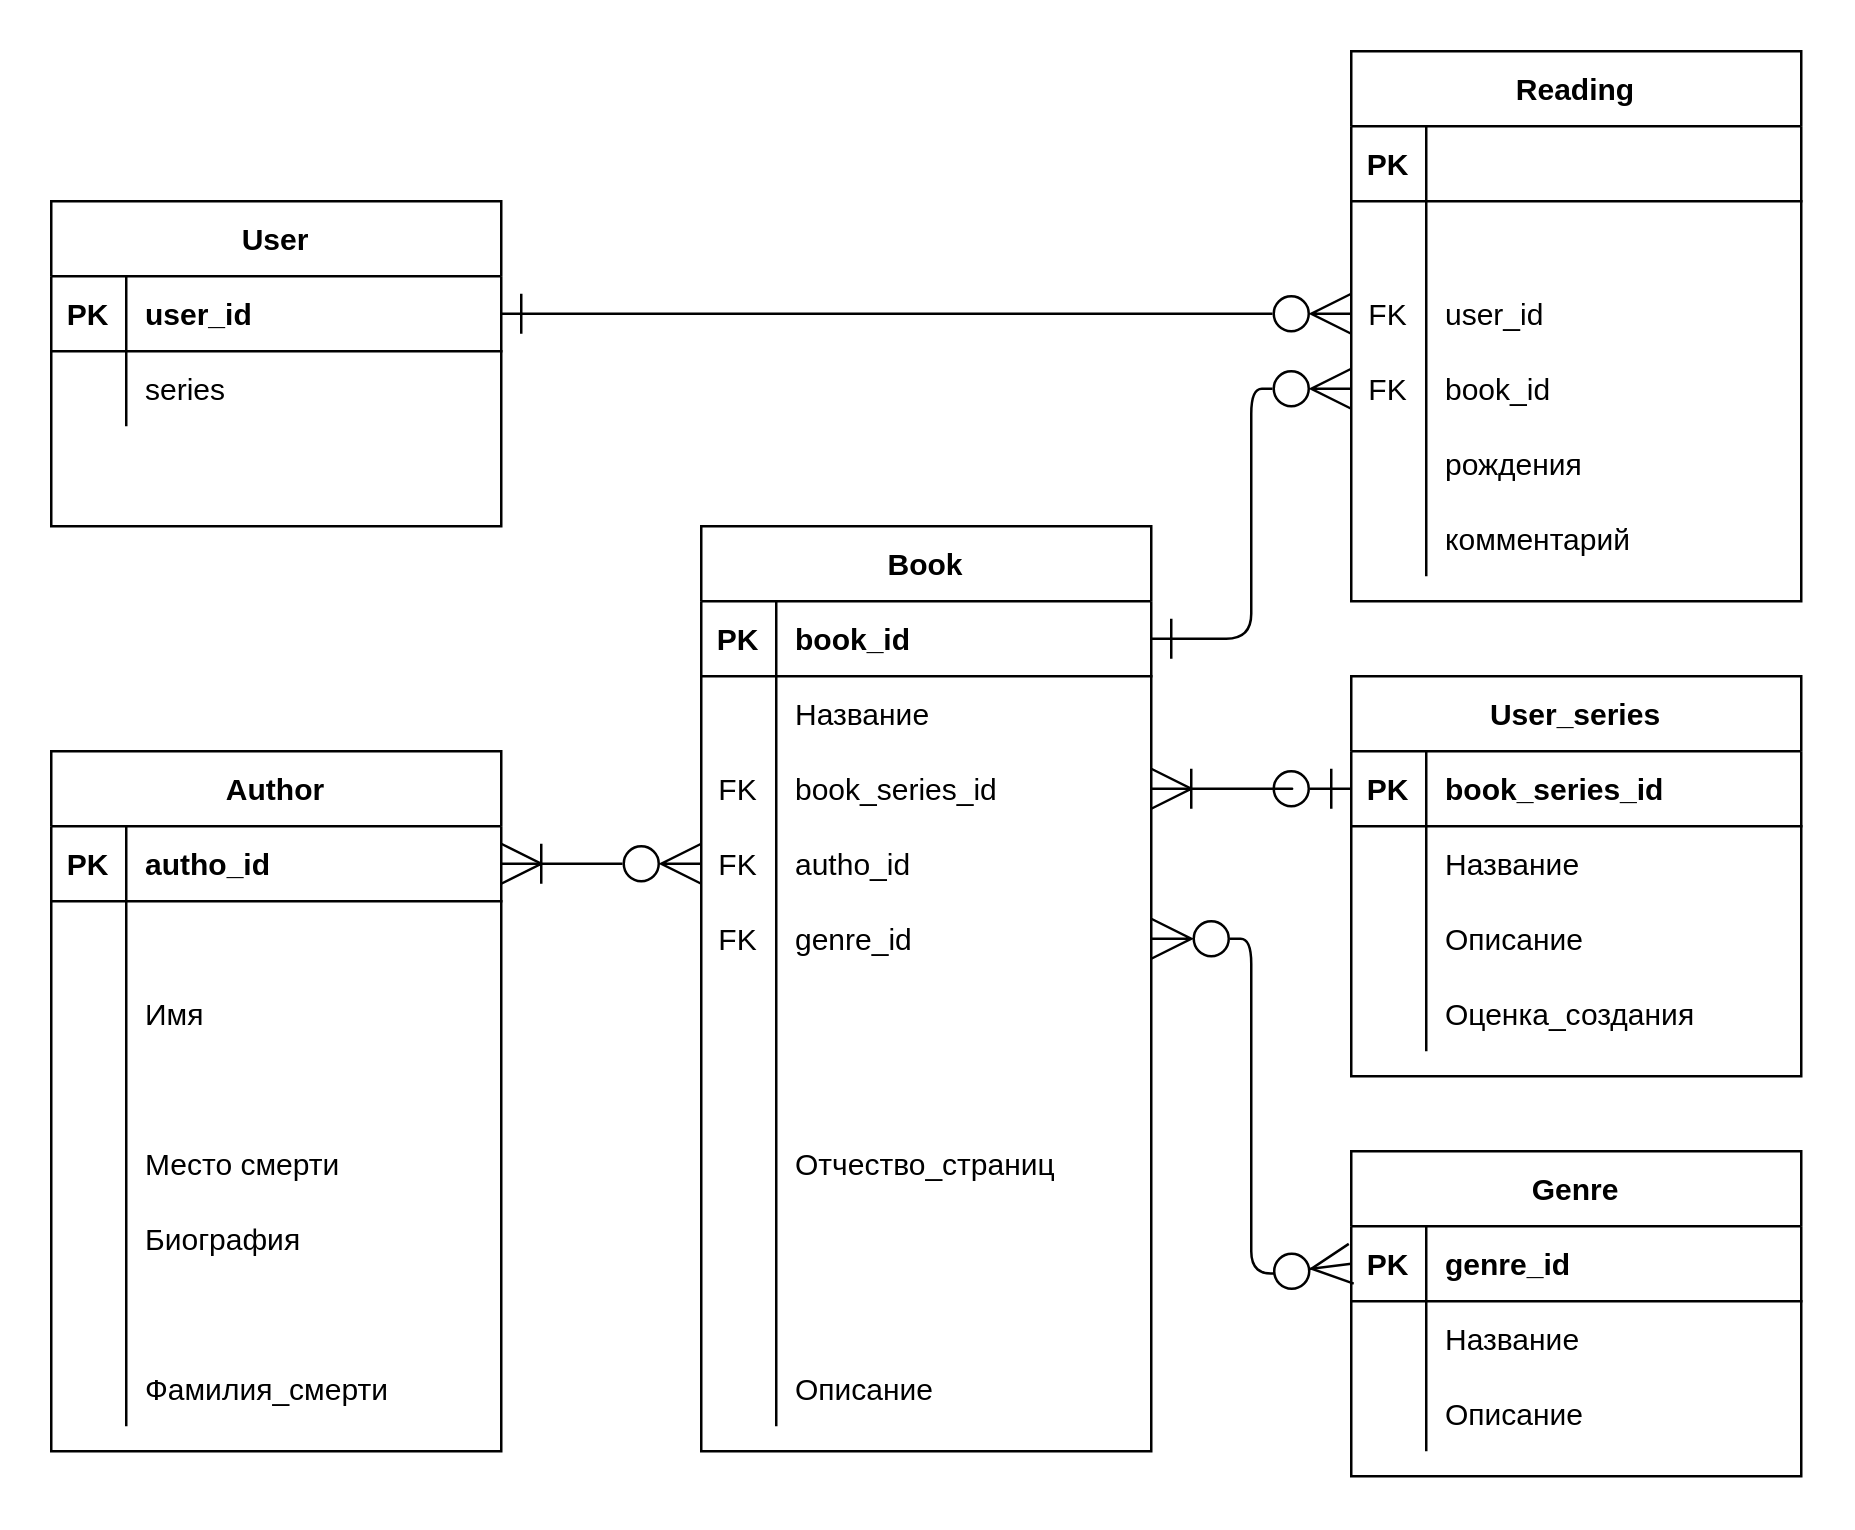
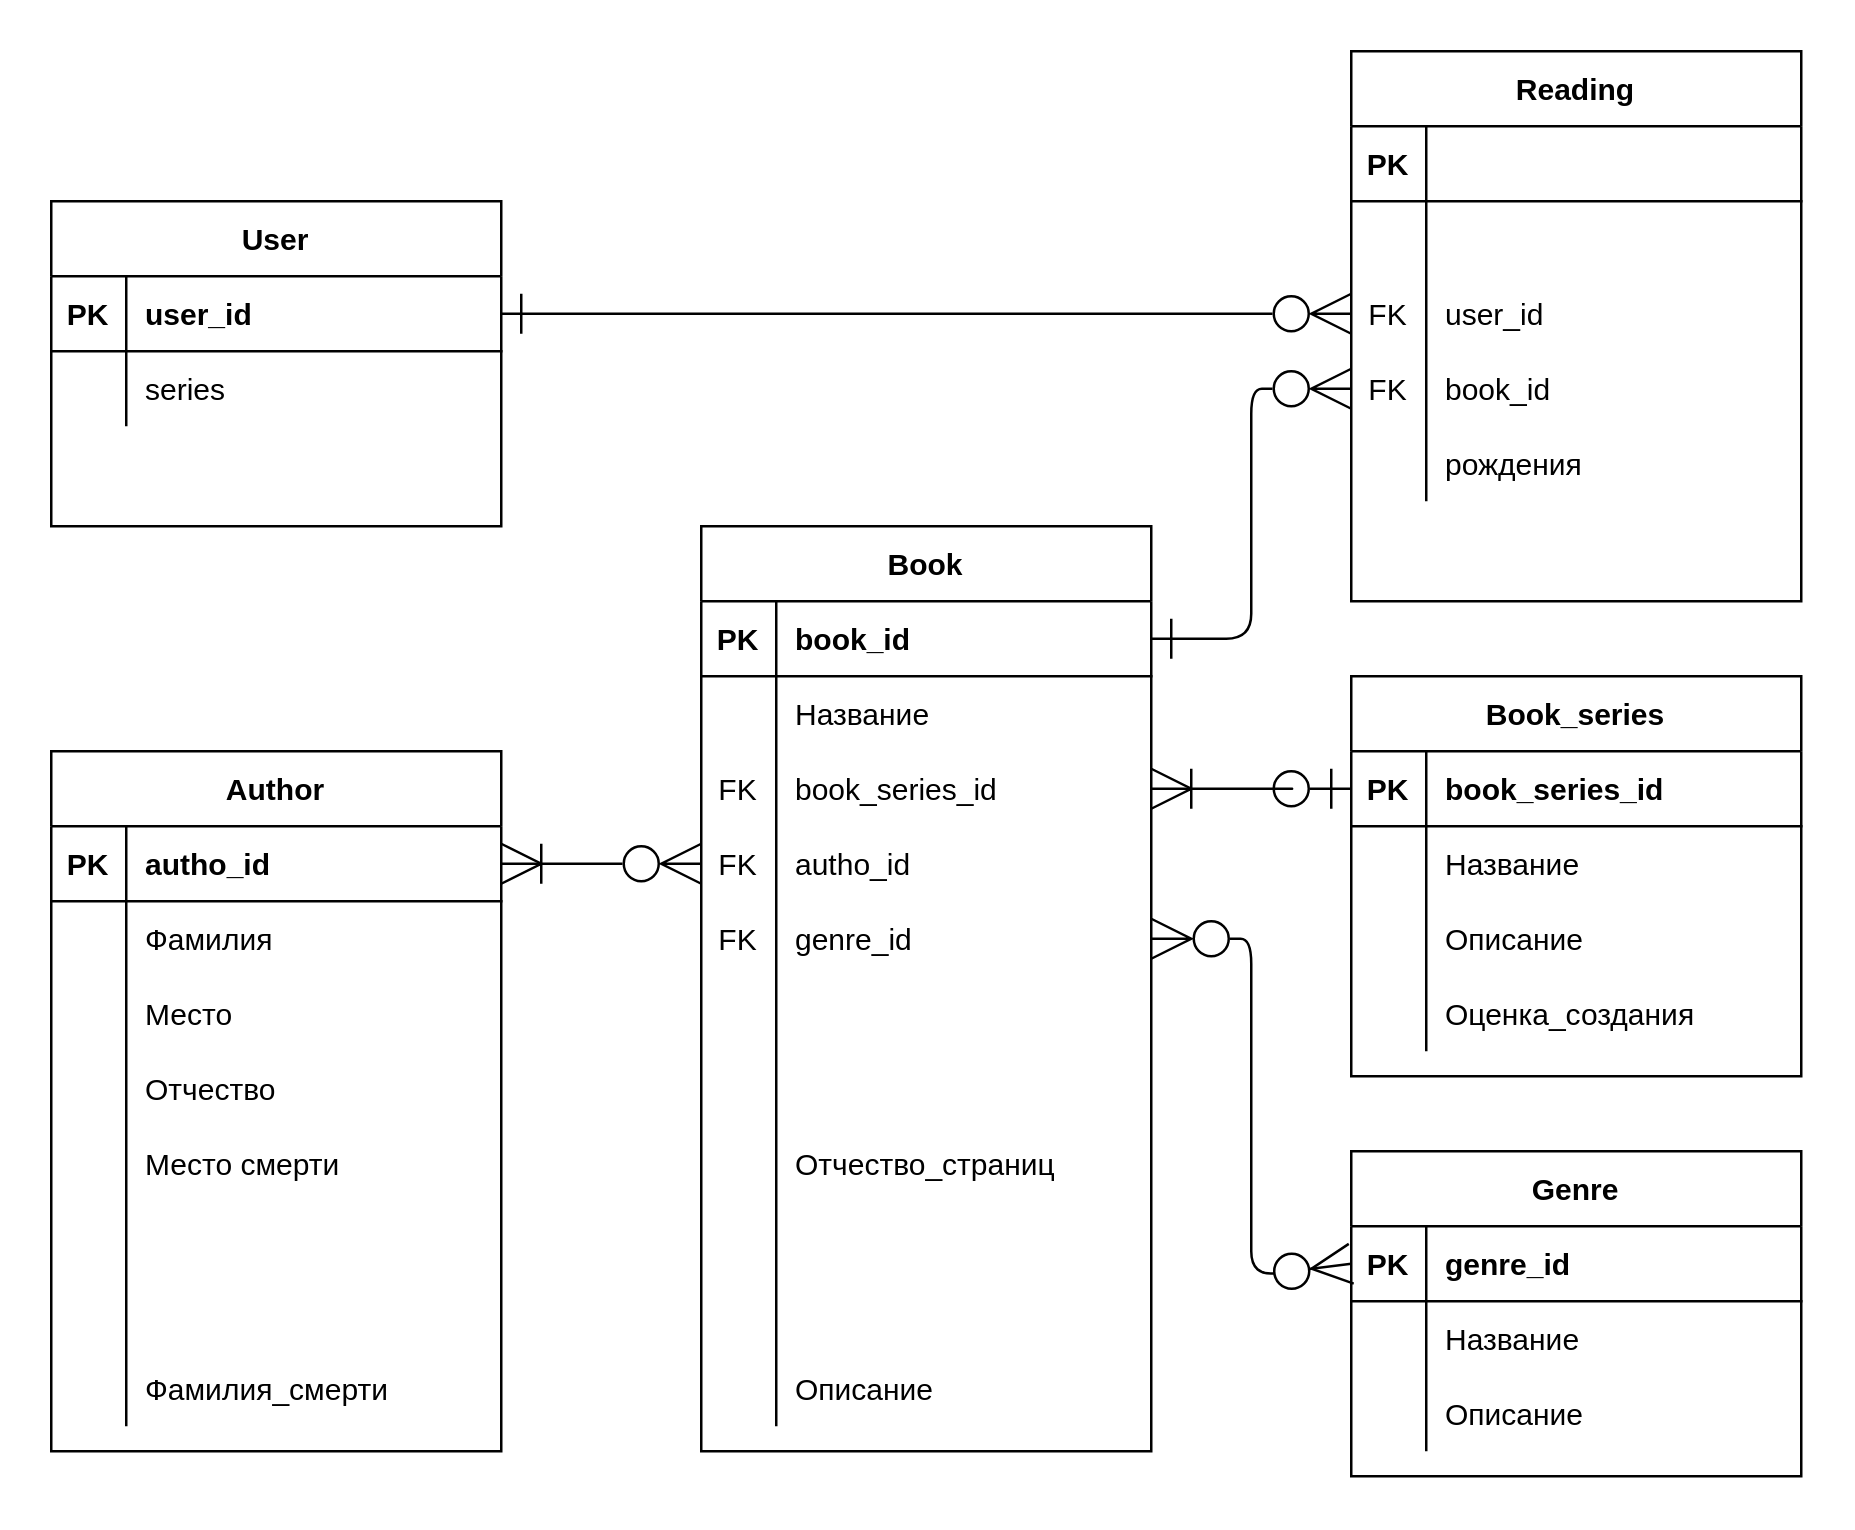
- <mxCell id="98" value="комментарий" style="shape=partialRectangle;connectable=0;fillColor=none;top=0;left=0;bottom=0;right=0;align=left;spacingLeft=6;overflow=hidden;" parent="96" vertex="1"><mxGeometry x="30" width="150" height="30" as="geometry"><mxRectangle width="150" height="30" as="alternateBounds" /></mxGeometry></mxCell>
- <mxCell id="32" value="User_series" style="shape=table;startSize=30;container=1;collapsible=1;childLayout=tableLayout;fixedRows=1;rowLines=0;fontStyle=1;align=center;resizeLast=1;hachureGap=4;pointerEvents=0;" parent="1" vertex="1"><mxGeometry x="540" y="270" width="180" height="160" as="geometry" /></mxCell>
+ <mxCell id="32" value="Book_series" style="shape=table;startSize=30;container=1;collapsible=1;childLayout=tableLayout;fixedRows=1;rowLines=0;fontStyle=1;align=center;resizeLast=1;hachureGap=4;pointerEvents=0;" parent="1" vertex="1"><mxGeometry x="540" y="270" width="180" height="160" as="geometry" /></mxCell>
+ <mxCell id="52" value="Фамилия" style="shape=partialRectangle;connectable=0;fillColor=none;top=0;left=0;bottom=0;right=0;align=left;spacingLeft=6;overflow=hidden;" parent="50" vertex="1"><mxGeometry x="30" width="150" height="30" as="geometry"><mxRectangle width="150" height="30" as="alternateBounds" /></mxGeometry></mxCell>
- <mxCell id="55" value="Имя" style="shape=partialRectangle;connectable=0;fillColor=none;top=0;left=0;bottom=0;right=0;align=left;spacingLeft=6;overflow=hidden;" parent="53" vertex="1"><mxGeometry x="30" width="150" height="30" as="geometry"><mxRectangle width="150" height="30" as="alternateBounds" /></mxGeometry></mxCell>
+ <mxCell id="55" value="Место" style="shape=partialRectangle;connectable=0;fillColor=none;top=0;left=0;bottom=0;right=0;align=left;spacingLeft=6;overflow=hidden;" parent="53" vertex="1"><mxGeometry x="30" width="150" height="30" as="geometry"><mxRectangle width="150" height="30" as="alternateBounds" /></mxGeometry></mxCell>
+ <mxCell id="58" value="Отчество" style="shape=partialRectangle;connectable=0;fillColor=none;top=0;left=0;bottom=0;right=0;align=left;spacingLeft=6;overflow=hidden;" parent="56" vertex="1"><mxGeometry x="30" width="150" height="30" as="geometry"><mxRectangle width="150" height="30" as="alternateBounds" /></mxGeometry></mxCell>
- <mxCell id="64" value="Биография " style="shape=partialRectangle;connectable=0;fillColor=none;top=0;left=0;bottom=0;right=0;align=left;spacingLeft=6;overflow=hidden;" parent="62" vertex="1"><mxGeometry x="30" width="150" height="30" as="geometry"><mxRectangle width="150" height="30" as="alternateBounds" /></mxGeometry></mxCell>
